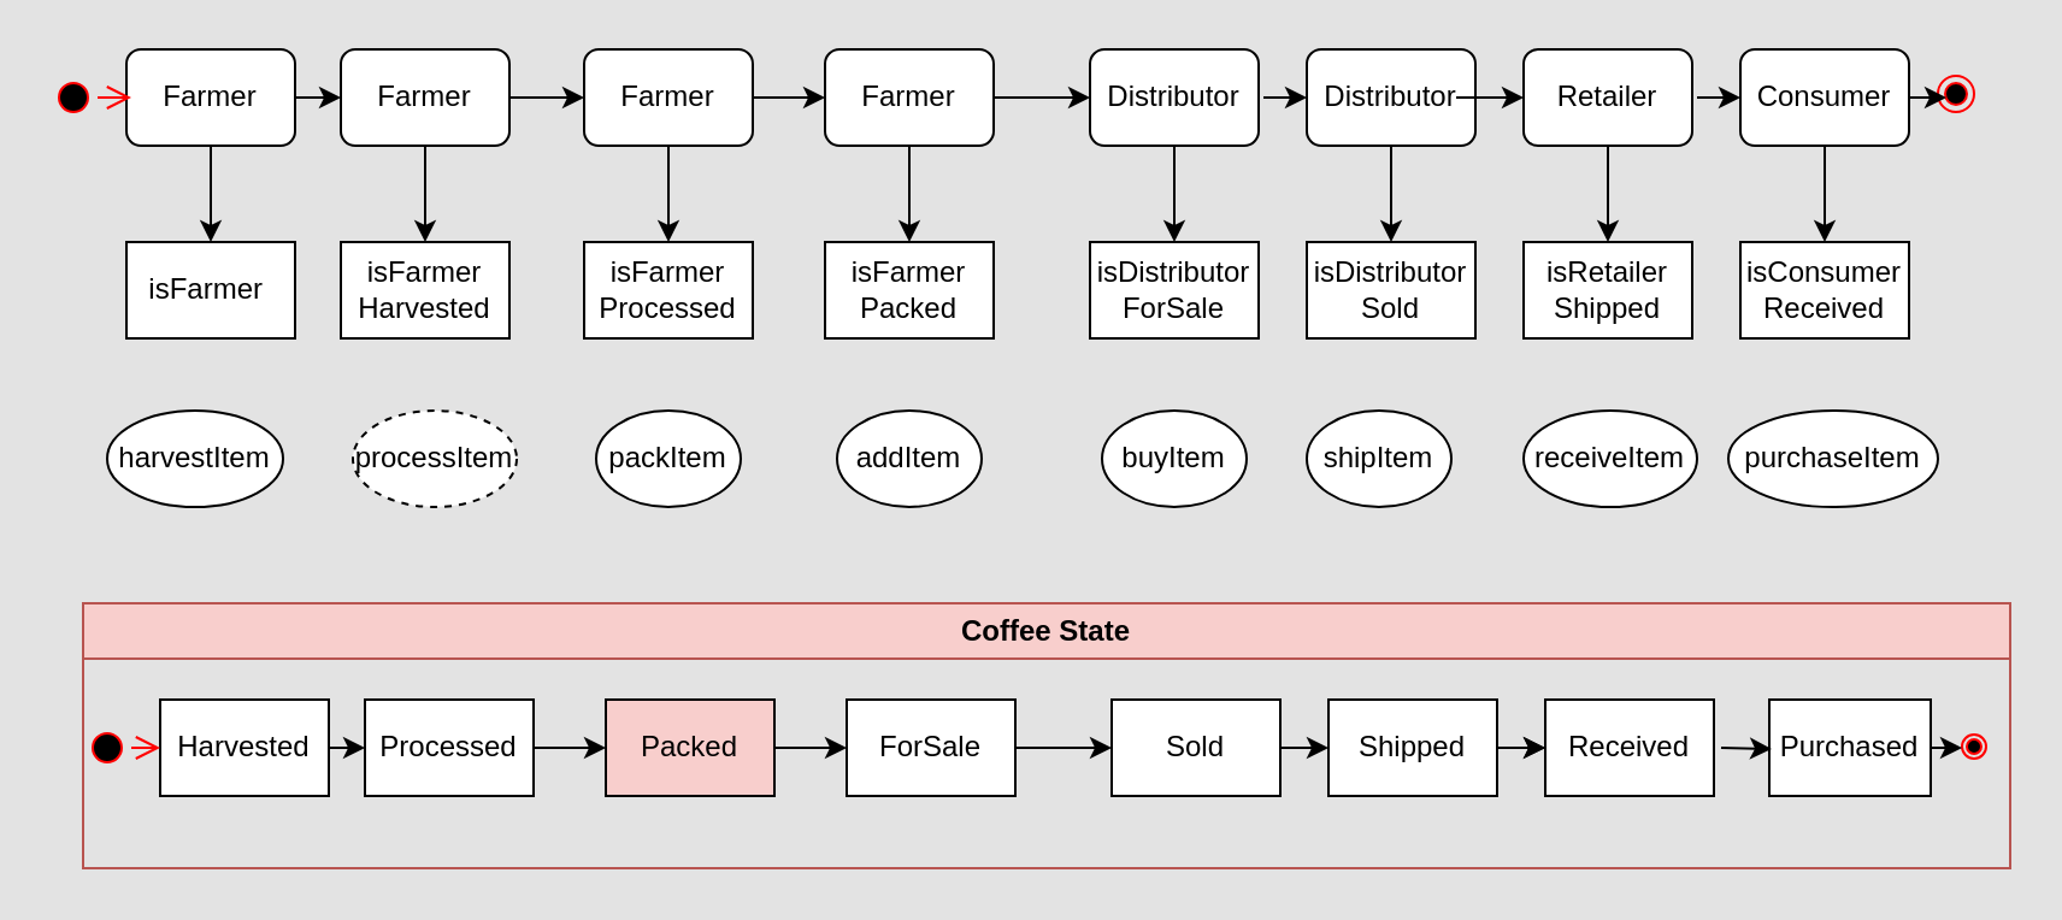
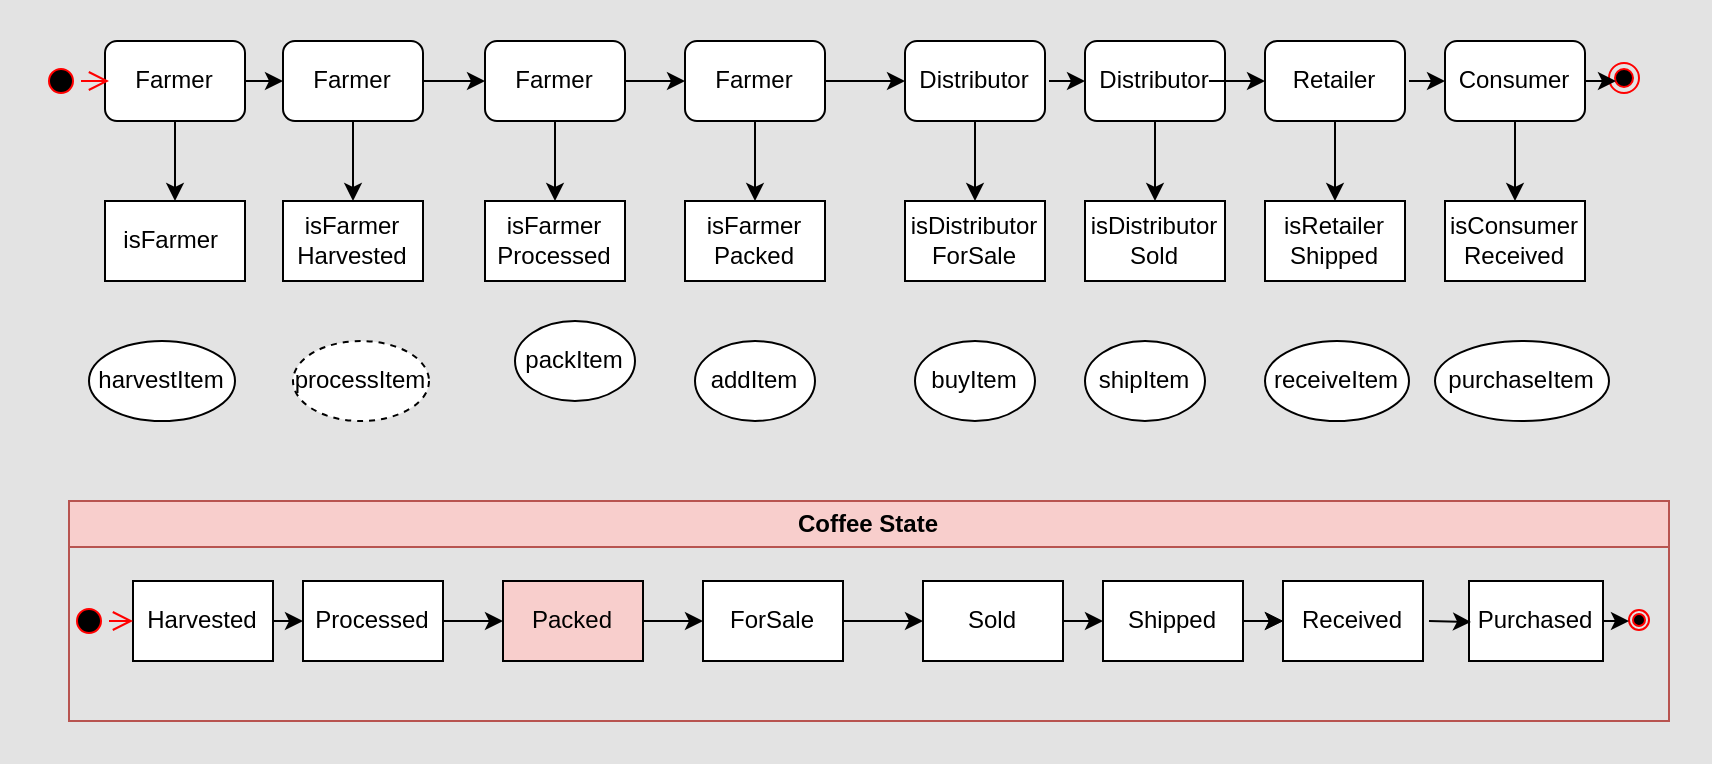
- <mxCell id="28" value="packItem" style="ellipse;whiteSpace=wrap;html=1;" parent="1" vertex="1"><mxGeometry x="247" y="170" width="60" height="40" as="geometry" /></mxCell>
+ <mxCell id="28" value="packItem" style="ellipse;whiteSpace=wrap;html=1;" parent="1" vertex="1"><mxGeometry x="257" y="160" width="60" height="40" as="geometry" /></mxCell>
